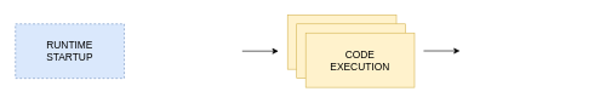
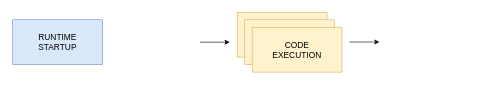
- <mxCell id="3" value="&lt;font style=&quot;font-size: 14px;&quot;&gt;RUNTIME&lt;br&gt;STARTUP&lt;/font&gt;" style="rounded=0;whiteSpace=wrap;html=1;fillColor=#dae8fc;strokeColor=#6c8ebf;dashed=1;" vertex="1" parent="2"><mxGeometry y="12.5" width="150" height="75" as="geometry" /></mxCell>
+ <mxCell id="3" value="&lt;font style=&quot;font-size: 14px;&quot;&gt;RUNTIME&lt;br&gt;STARTUP&lt;/font&gt;" style="rounded=0;whiteSpace=wrap;html=1;fillColor=#dae8fc;strokeColor=#6c8ebf;" vertex="1" parent="2"><mxGeometry y="12.5" width="150" height="75" as="geometry" /></mxCell>
